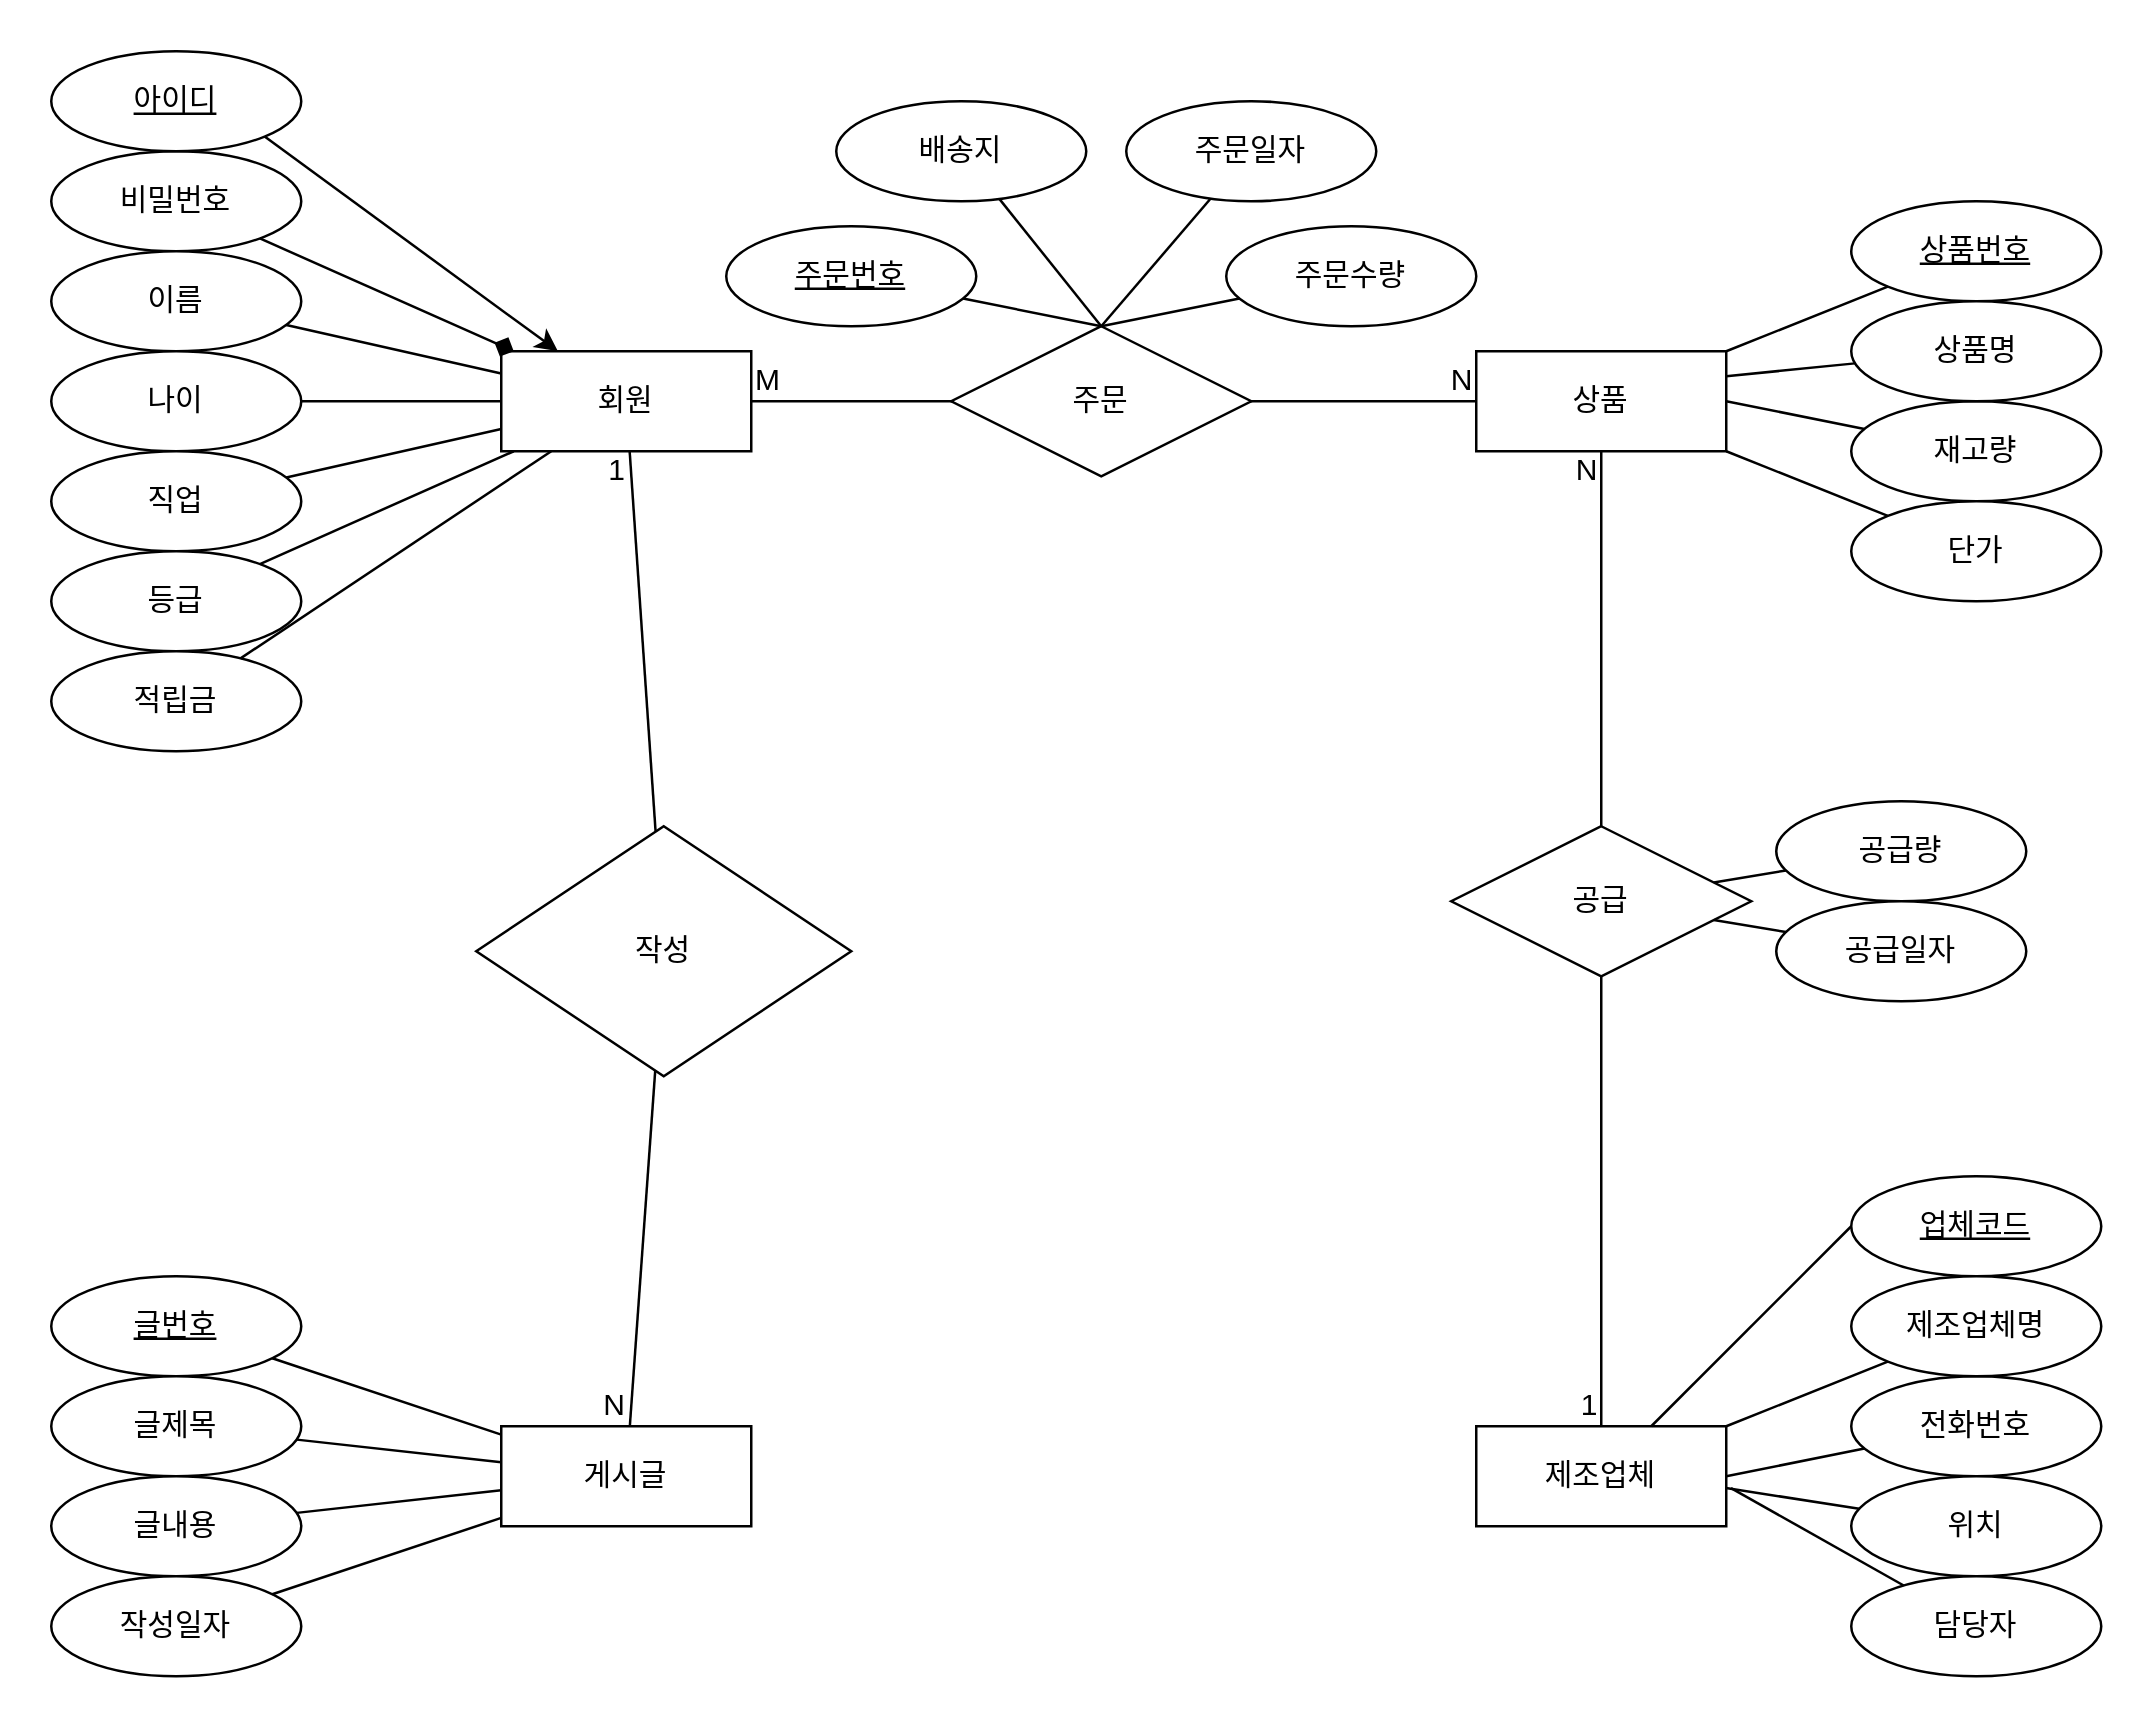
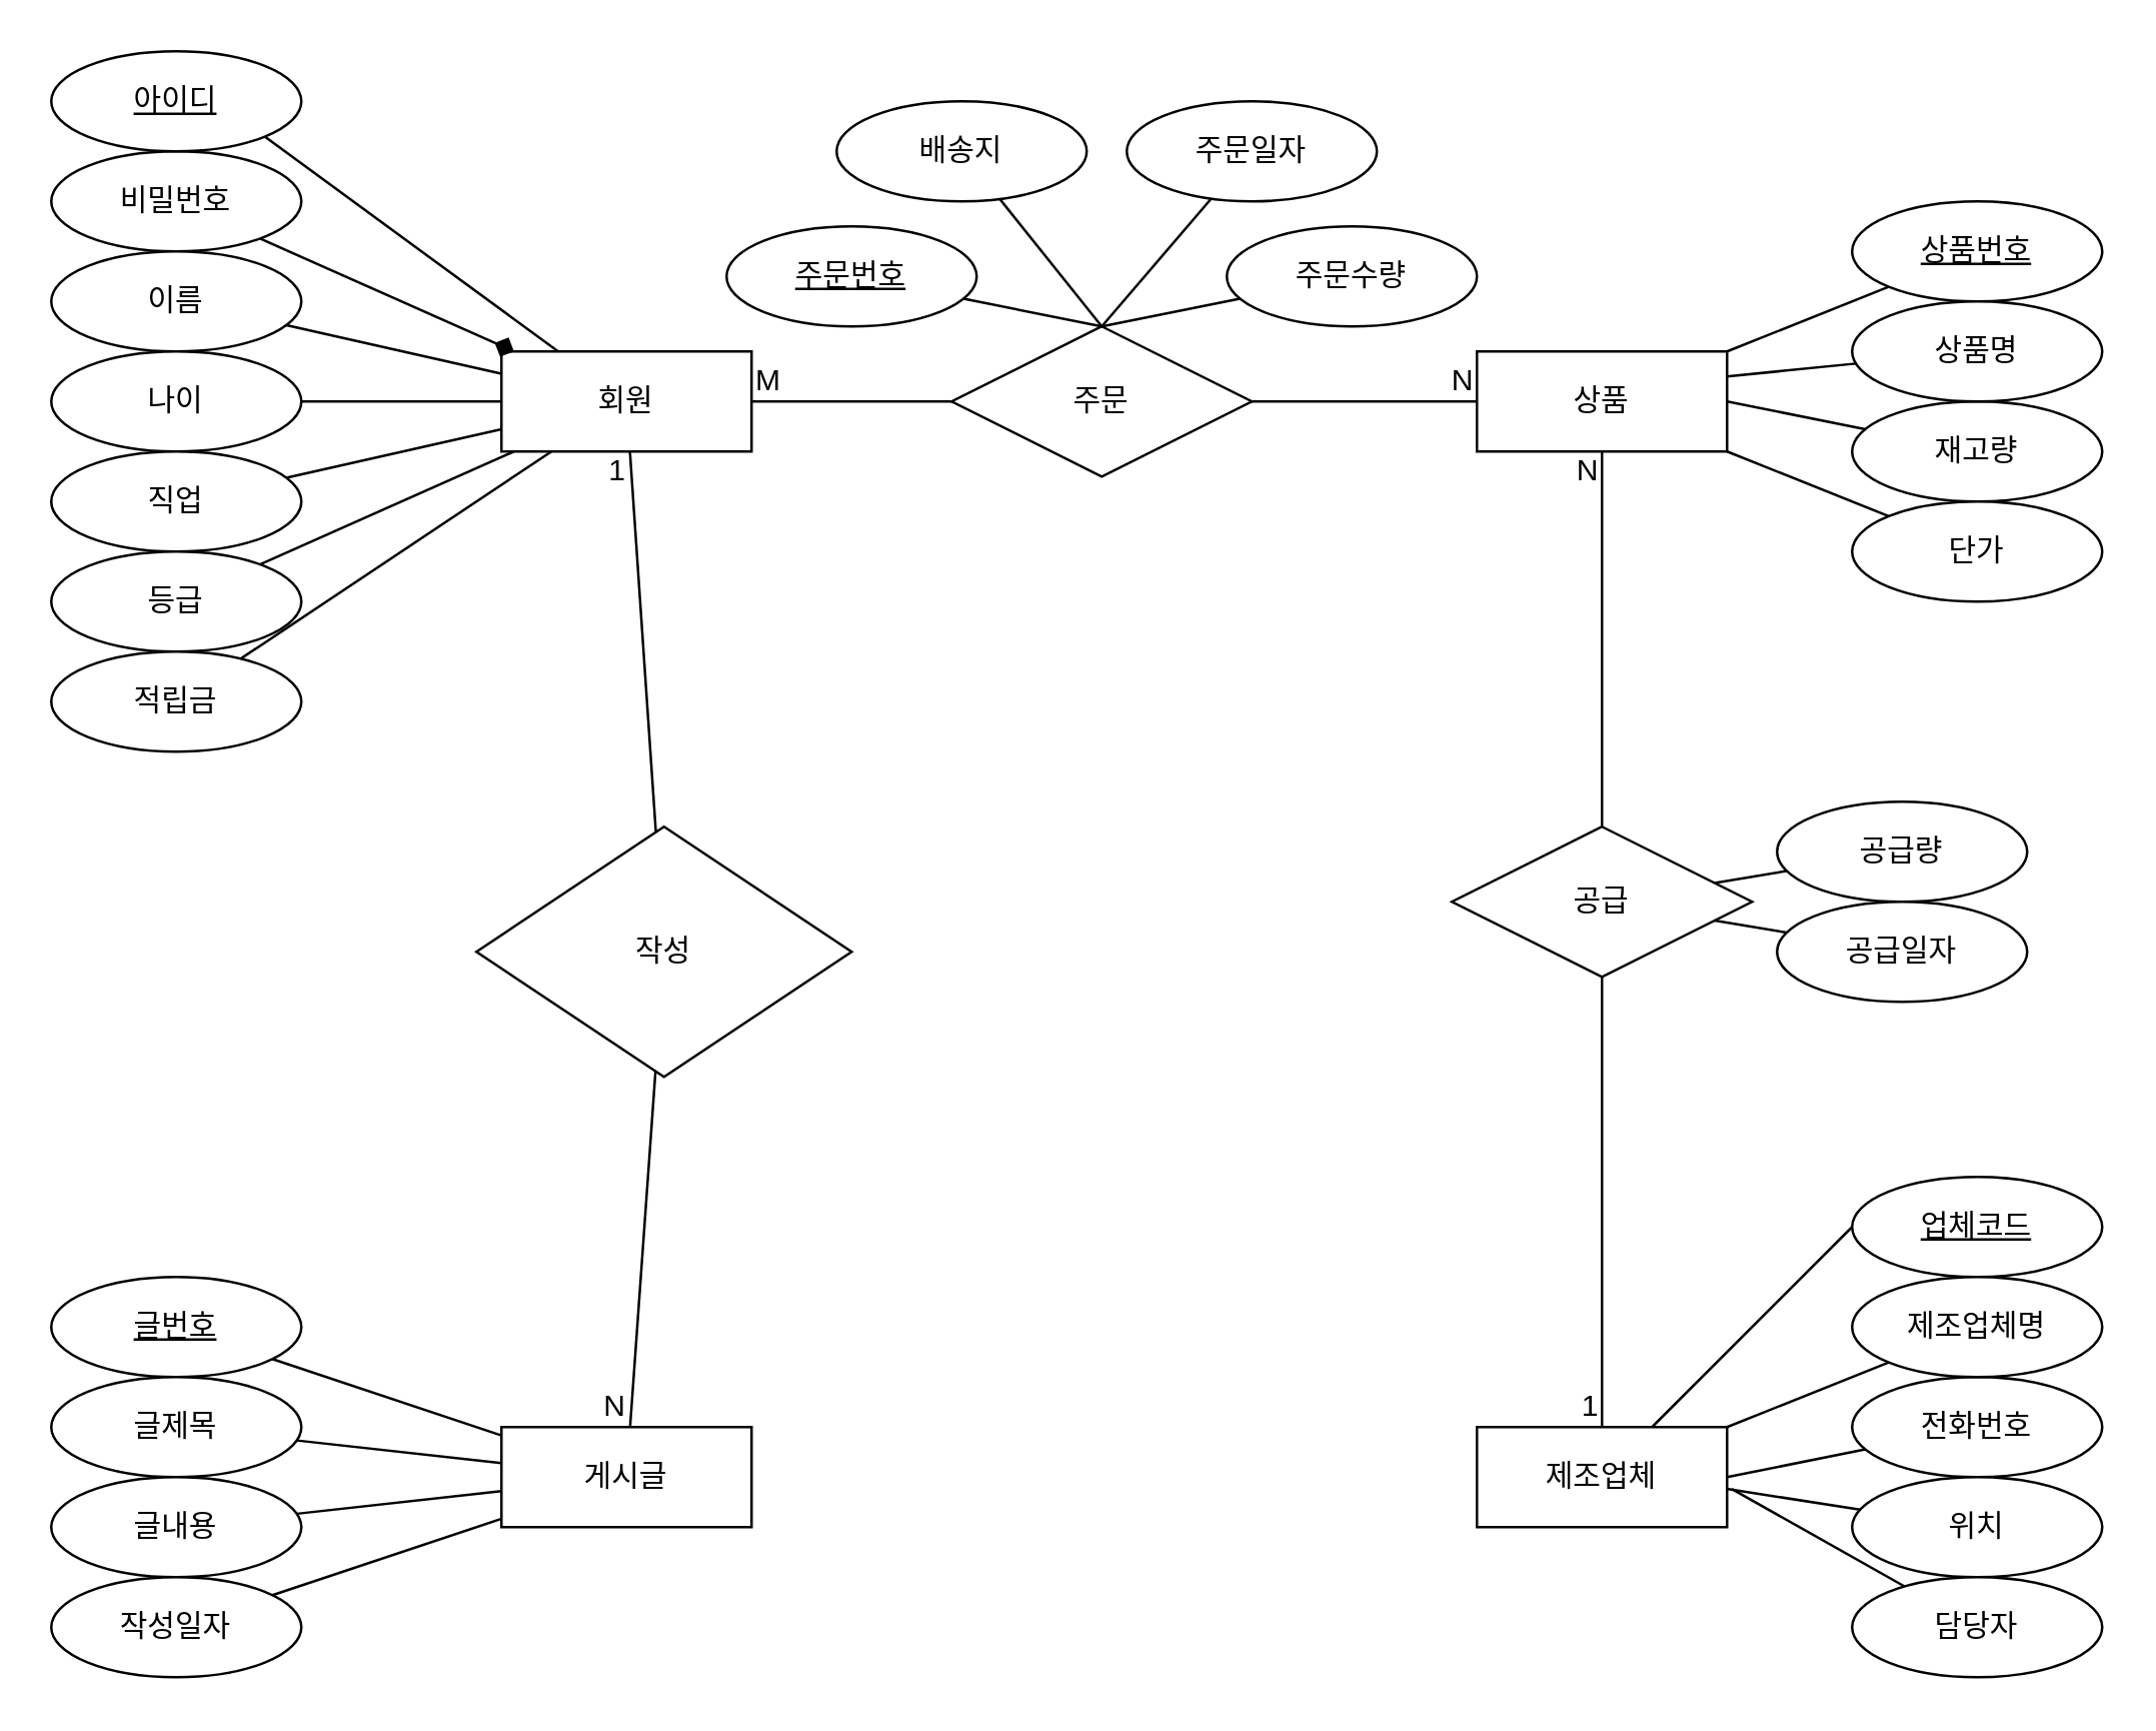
- <mxCell id="19" value="" style="endArrow=classic;html=1;rounded=0;exitX=1;exitY=1;exitDx=0;exitDy=0;" edge="1" parent="1" source="5" target="2"><mxGeometry relative="1" as="geometry"><mxPoint x="140" y="90" as="sourcePoint" /><mxPoint x="300" y="90" as="targetPoint" /></mxGeometry></mxCell>
+ <mxCell id="19" value="" style="endArrow=none;html=1;rounded=0;exitX=1;exitY=1;exitDx=0;exitDy=0;" edge="1" parent="1" source="5" target="2"><mxGeometry relative="1" as="geometry"><mxPoint x="140" y="90" as="sourcePoint" /><mxPoint x="300" y="90" as="targetPoint" /></mxGeometry></mxCell>
